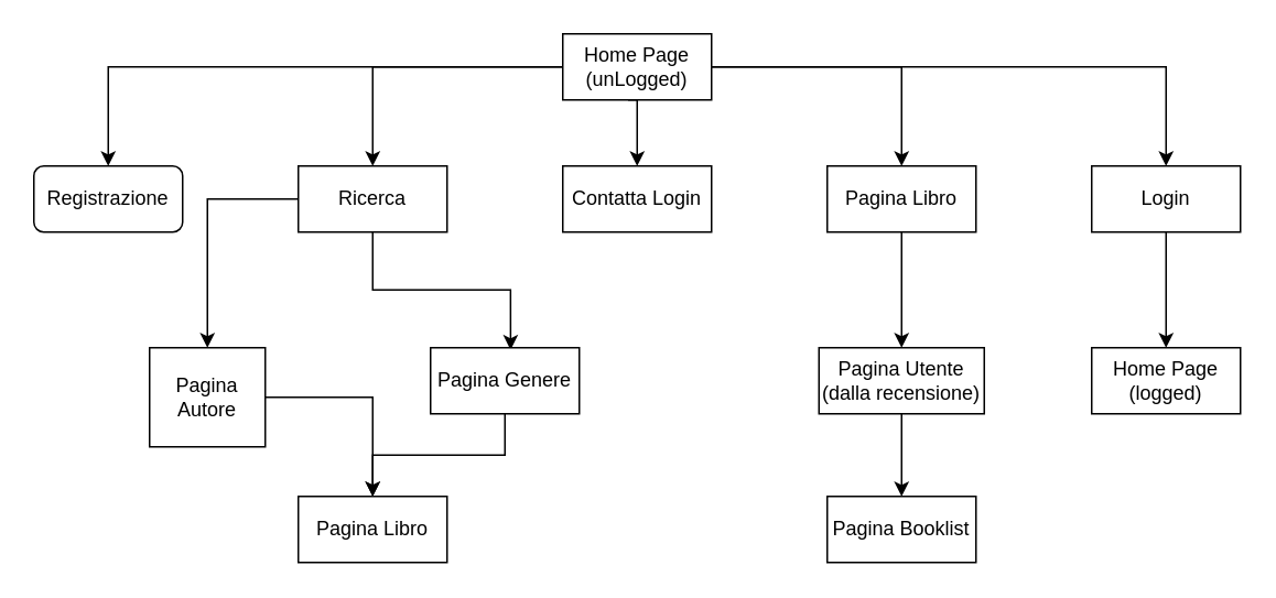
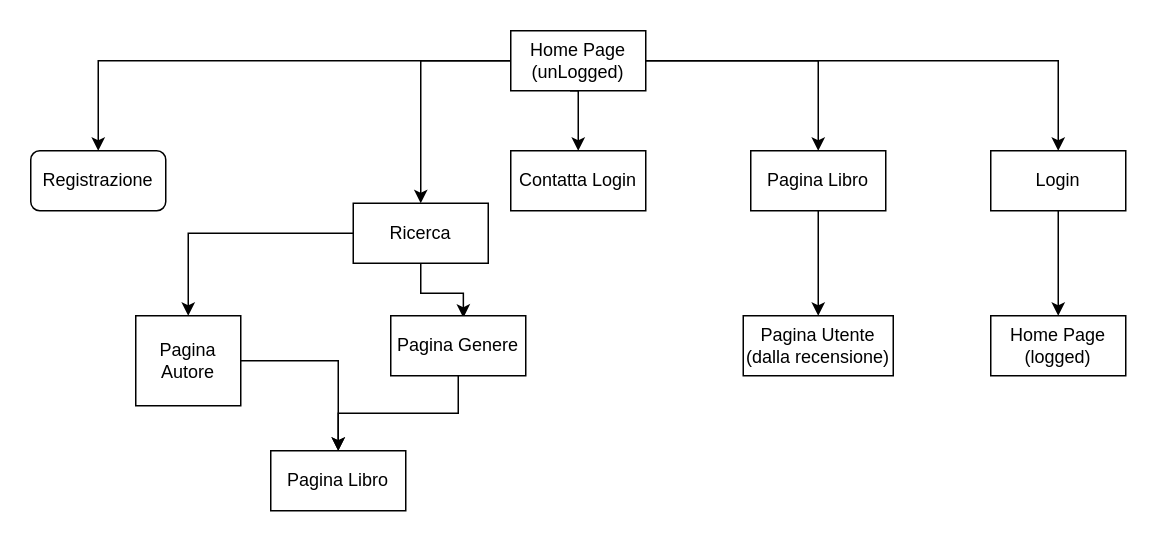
- <mxCell id="12" value="Ricerca" style="rounded=0;whiteSpace=wrap;html=1;" vertex="1" parent="1"><mxGeometry x="180" y="100" width="90" height="40" as="geometry" /></mxCell>
+ <mxCell id="12" value="Ricerca" style="rounded=0;whiteSpace=wrap;html=1;" vertex="1" parent="1"><mxGeometry x="235" y="135" width="90" height="40" as="geometry" /></mxCell>
- <mxCell id="16" style="edgeStyle=orthogonalEdgeStyle;rounded=0;orthogonalLoop=1;jettySize=auto;html=1;entryX=0.5;entryY=0;entryDx=0;entryDy=0;" edge="1" parent="1" source="17" target="25"><mxGeometry relative="1" as="geometry" /></mxCell>
- <mxCell id="25" value="Pagina Booklist" style="rounded=0;whiteSpace=wrap;html=1;" vertex="1" parent="1"><mxGeometry x="500" y="300" width="90" height="40" as="geometry" /></mxCell>
